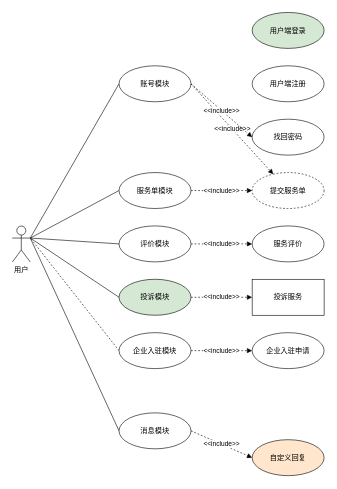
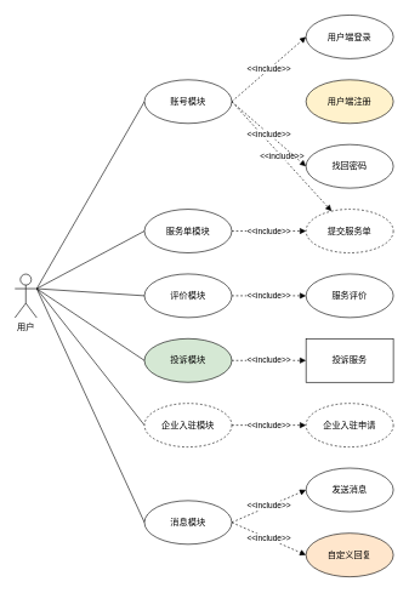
- <mxCell id="23" value="用户端登录" style="ellipse;whiteSpace=wrap;html=1;fillColor=#d5e8d4;" parent="18" vertex="1"><mxGeometry width="120" height="60" as="geometry" /></mxCell>
+ <mxCell id="23" value="用户端登录" style="ellipse;whiteSpace=wrap;html=1;" parent="18" vertex="1"><mxGeometry width="120" height="60" as="geometry" /></mxCell>
+ <mxCell id="7" value="&amp;lt;&amp;lt;include&amp;gt;&amp;gt;" style="edgeStyle=none;rounded=0;orthogonalLoop=1;jettySize=auto;html=1;exitX=1;exitY=0.5;exitDx=0;exitDy=0;entryX=0;entryY=0.5;entryDx=0;entryDy=0;endArrow=block;endFill=1;dashed=1;" parent="1" source="29" target="23" edge="1"><mxGeometry relative="1" as="geometry" /></mxCell>
- <mxCell id="24" value="用户端注册" style="ellipse;whiteSpace=wrap;html=1;" parent="18" vertex="1"><mxGeometry y="89" width="120" height="60" as="geometry" /></mxCell>
+ <mxCell id="24" value="用户端注册" style="ellipse;whiteSpace=wrap;html=1;fillColor=#fff2cc;" parent="18" vertex="1"><mxGeometry y="89" width="120" height="60" as="geometry" /></mxCell>
- <mxCell id="13" style="edgeStyle=none;rounded=0;orthogonalLoop=1;jettySize=auto;html=1;exitX=0;exitY=0.5;exitDx=0;exitDy=0;endArrow=none;endFill=0;entryX=1;entryY=0.333;entryDx=0;entryDy=0;entryPerimeter=0;dashed=1;" parent="1" source="33" target="6" edge="1"><mxGeometry relative="1" as="geometry"><mxPoint x="50" y="355" as="targetPoint" /></mxGeometry></mxCell>
+ <mxCell id="13" style="edgeStyle=none;rounded=0;orthogonalLoop=1;jettySize=auto;html=1;exitX=0;exitY=0.5;exitDx=0;exitDy=0;endArrow=none;endFill=0;entryX=1;entryY=0.333;entryDx=0;entryDy=0;entryPerimeter=0;" parent="1" source="33" target="6" edge="1"><mxGeometry relative="1" as="geometry"><mxPoint x="50" y="355" as="targetPoint" /></mxGeometry></mxCell>
- <mxCell id="33" value="企业入驻模块" style="ellipse;whiteSpace=wrap;html=1;" parent="28" vertex="1"><mxGeometry y="445" width="120" height="60" as="geometry" /></mxCell>
+ <mxCell id="33" value="企业入驻模块" style="ellipse;whiteSpace=wrap;html=1;dashed=1;" parent="28" vertex="1"><mxGeometry y="445" width="120" height="60" as="geometry" /></mxCell>
- <mxCell id="22" value="企业入驻申请" style="ellipse;whiteSpace=wrap;html=1;" parent="18" vertex="1"><mxGeometry y="534" width="120" height="60" as="geometry" /></mxCell>
+ <mxCell id="22" value="企业入驻申请" style="ellipse;whiteSpace=wrap;html=1;dashed=1;" parent="18" vertex="1"><mxGeometry y="534" width="120" height="60" as="geometry" /></mxCell>
+ <mxCell id="26" value="发送消息" style="ellipse;whiteSpace=wrap;html=1;" parent="18" vertex="1"><mxGeometry y="623" width="120" height="60" as="geometry" /></mxCell>
+ <mxCell id="16" value="&amp;lt;&amp;lt;include&amp;gt;&amp;gt;" style="edgeStyle=none;rounded=0;orthogonalLoop=1;jettySize=auto;html=1;exitX=1;exitY=0.5;exitDx=0;exitDy=0;entryX=0;entryY=0.5;entryDx=0;entryDy=0;endArrow=block;endFill=1;dashed=1;" parent="1" source="34" target="26" edge="1"><mxGeometry relative="1" as="geometry" /></mxCell>
